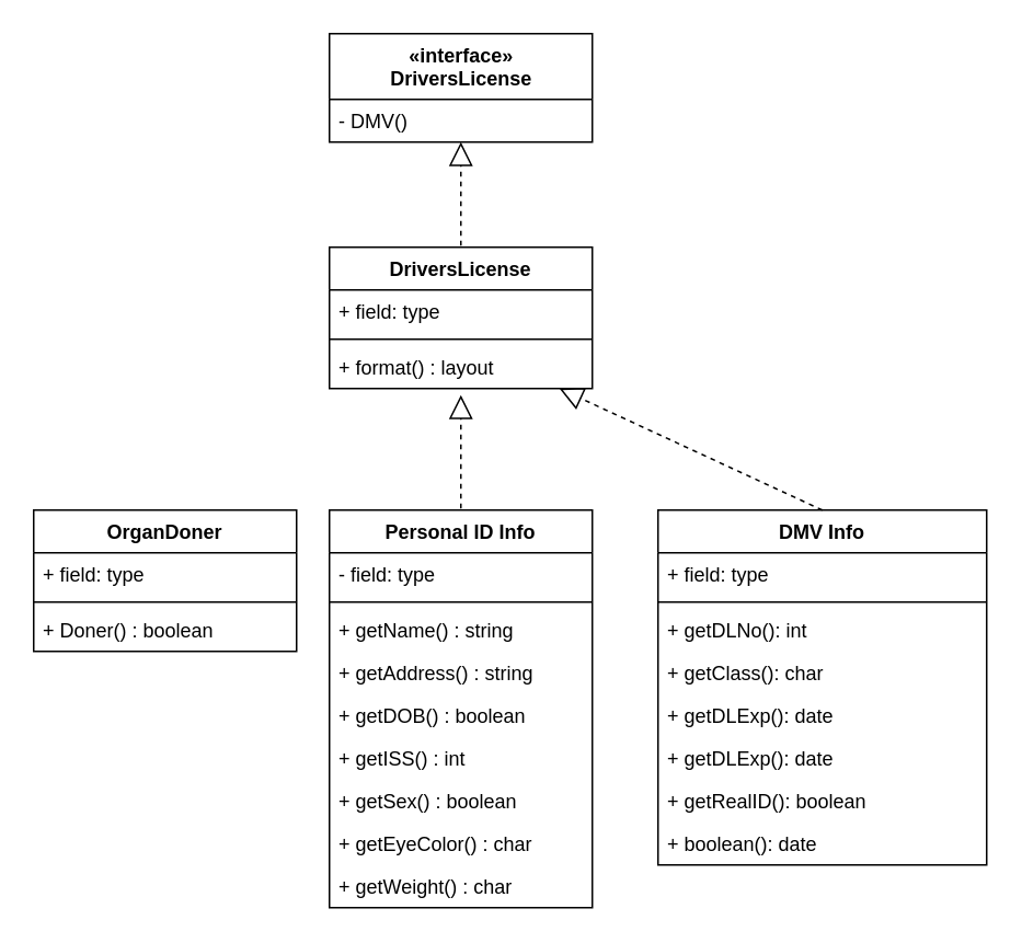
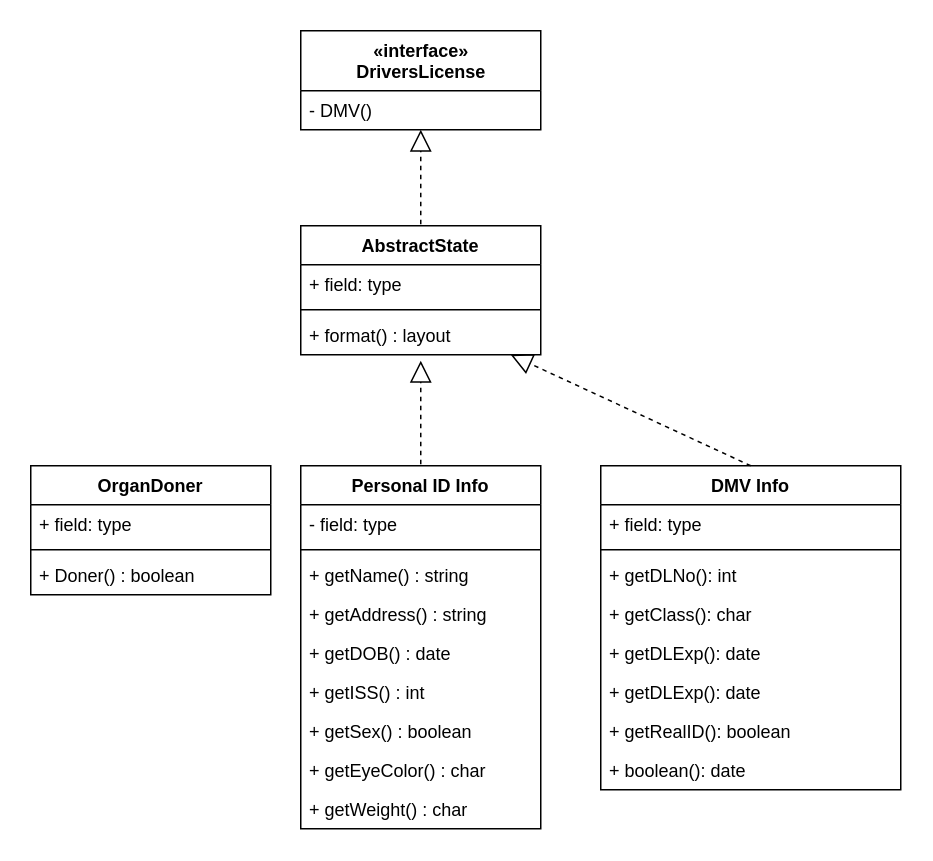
- <mxCell id="15" value="DriversLicense" style="swimlane;fontStyle=1;align=center;verticalAlign=top;childLayout=stackLayout;horizontal=1;startSize=26;horizontalStack=0;resizeParent=1;resizeParentMax=0;resizeLast=0;collapsible=1;marginBottom=0;" vertex="1" parent="1"><mxGeometry x="200" y="150" width="160" height="86" as="geometry" /></mxCell>
+ <mxCell id="15" value="AbstractState" style="swimlane;fontStyle=1;align=center;verticalAlign=top;childLayout=stackLayout;horizontal=1;startSize=26;horizontalStack=0;resizeParent=1;resizeParentMax=0;resizeLast=0;collapsible=1;marginBottom=0;" vertex="1" parent="1"><mxGeometry x="200" y="150" width="160" height="86" as="geometry" /></mxCell>
- <mxCell id="9" value="+ getDOB() : boolean" style="text;strokeColor=none;fillColor=none;align=left;verticalAlign=top;spacingLeft=4;spacingRight=4;overflow=hidden;rotatable=0;points=[[0,0.5],[1,0.5]];portConstraint=eastwest;" vertex="1" parent="4"><mxGeometry y="112" width="160" height="26" as="geometry" /></mxCell>
+ <mxCell id="9" value="+ getDOB() : date" style="text;strokeColor=none;fillColor=none;align=left;verticalAlign=top;spacingLeft=4;spacingRight=4;overflow=hidden;rotatable=0;points=[[0,0.5],[1,0.5]];portConstraint=eastwest;" vertex="1" parent="4"><mxGeometry y="112" width="160" height="26" as="geometry" /></mxCell>
